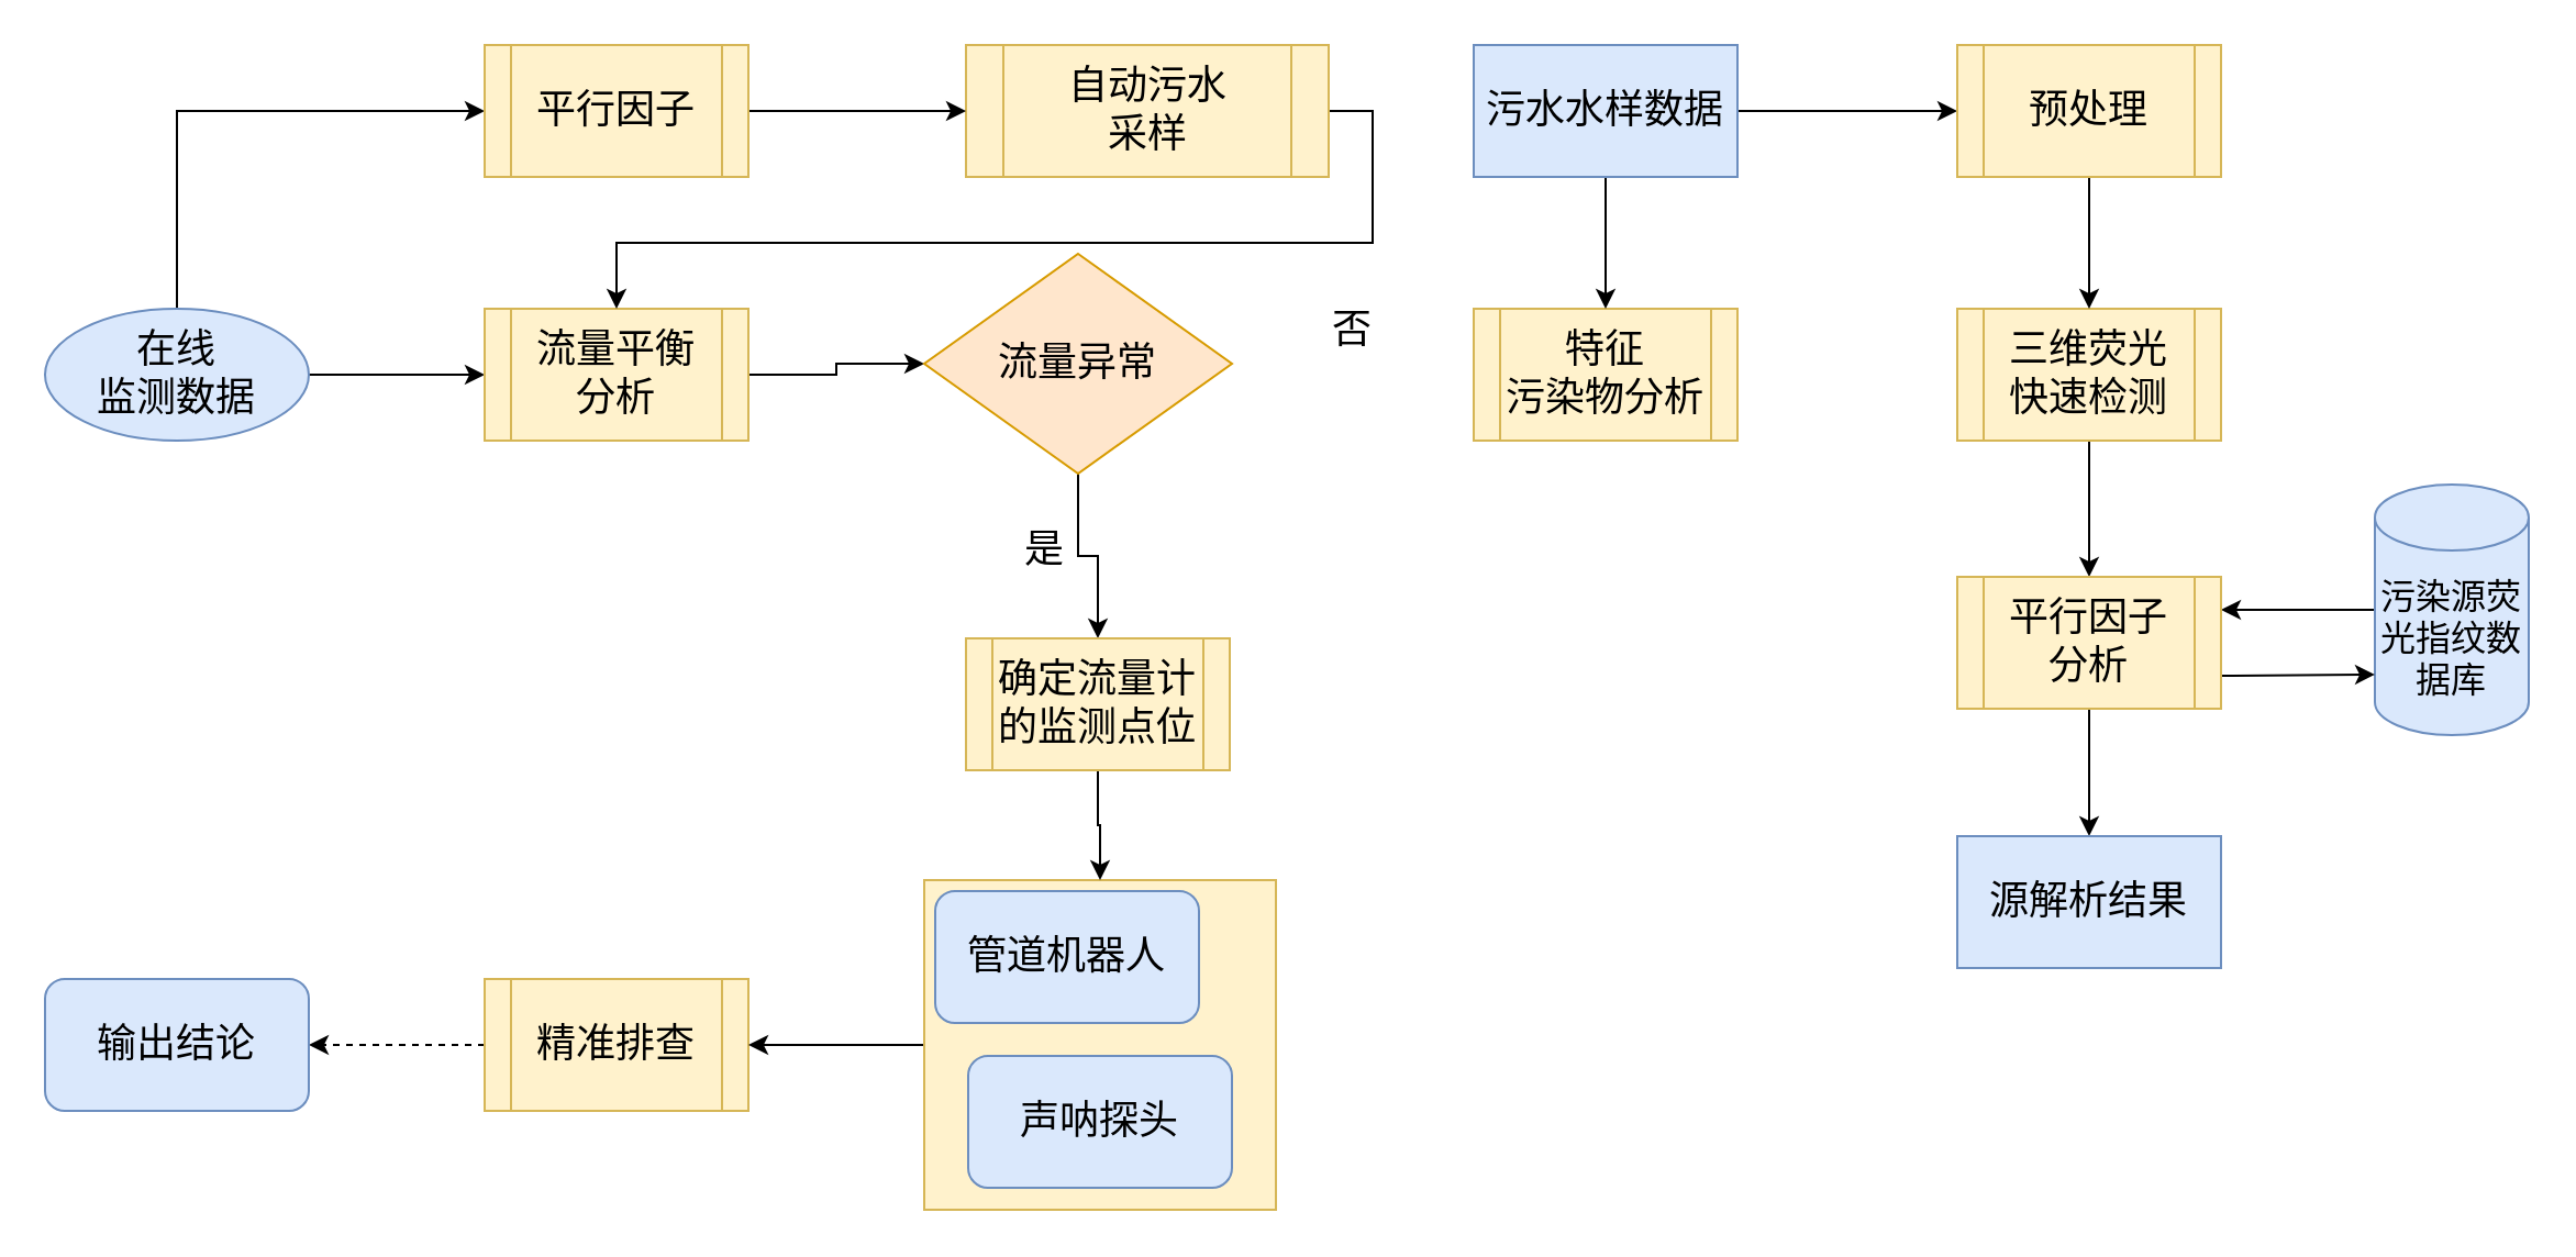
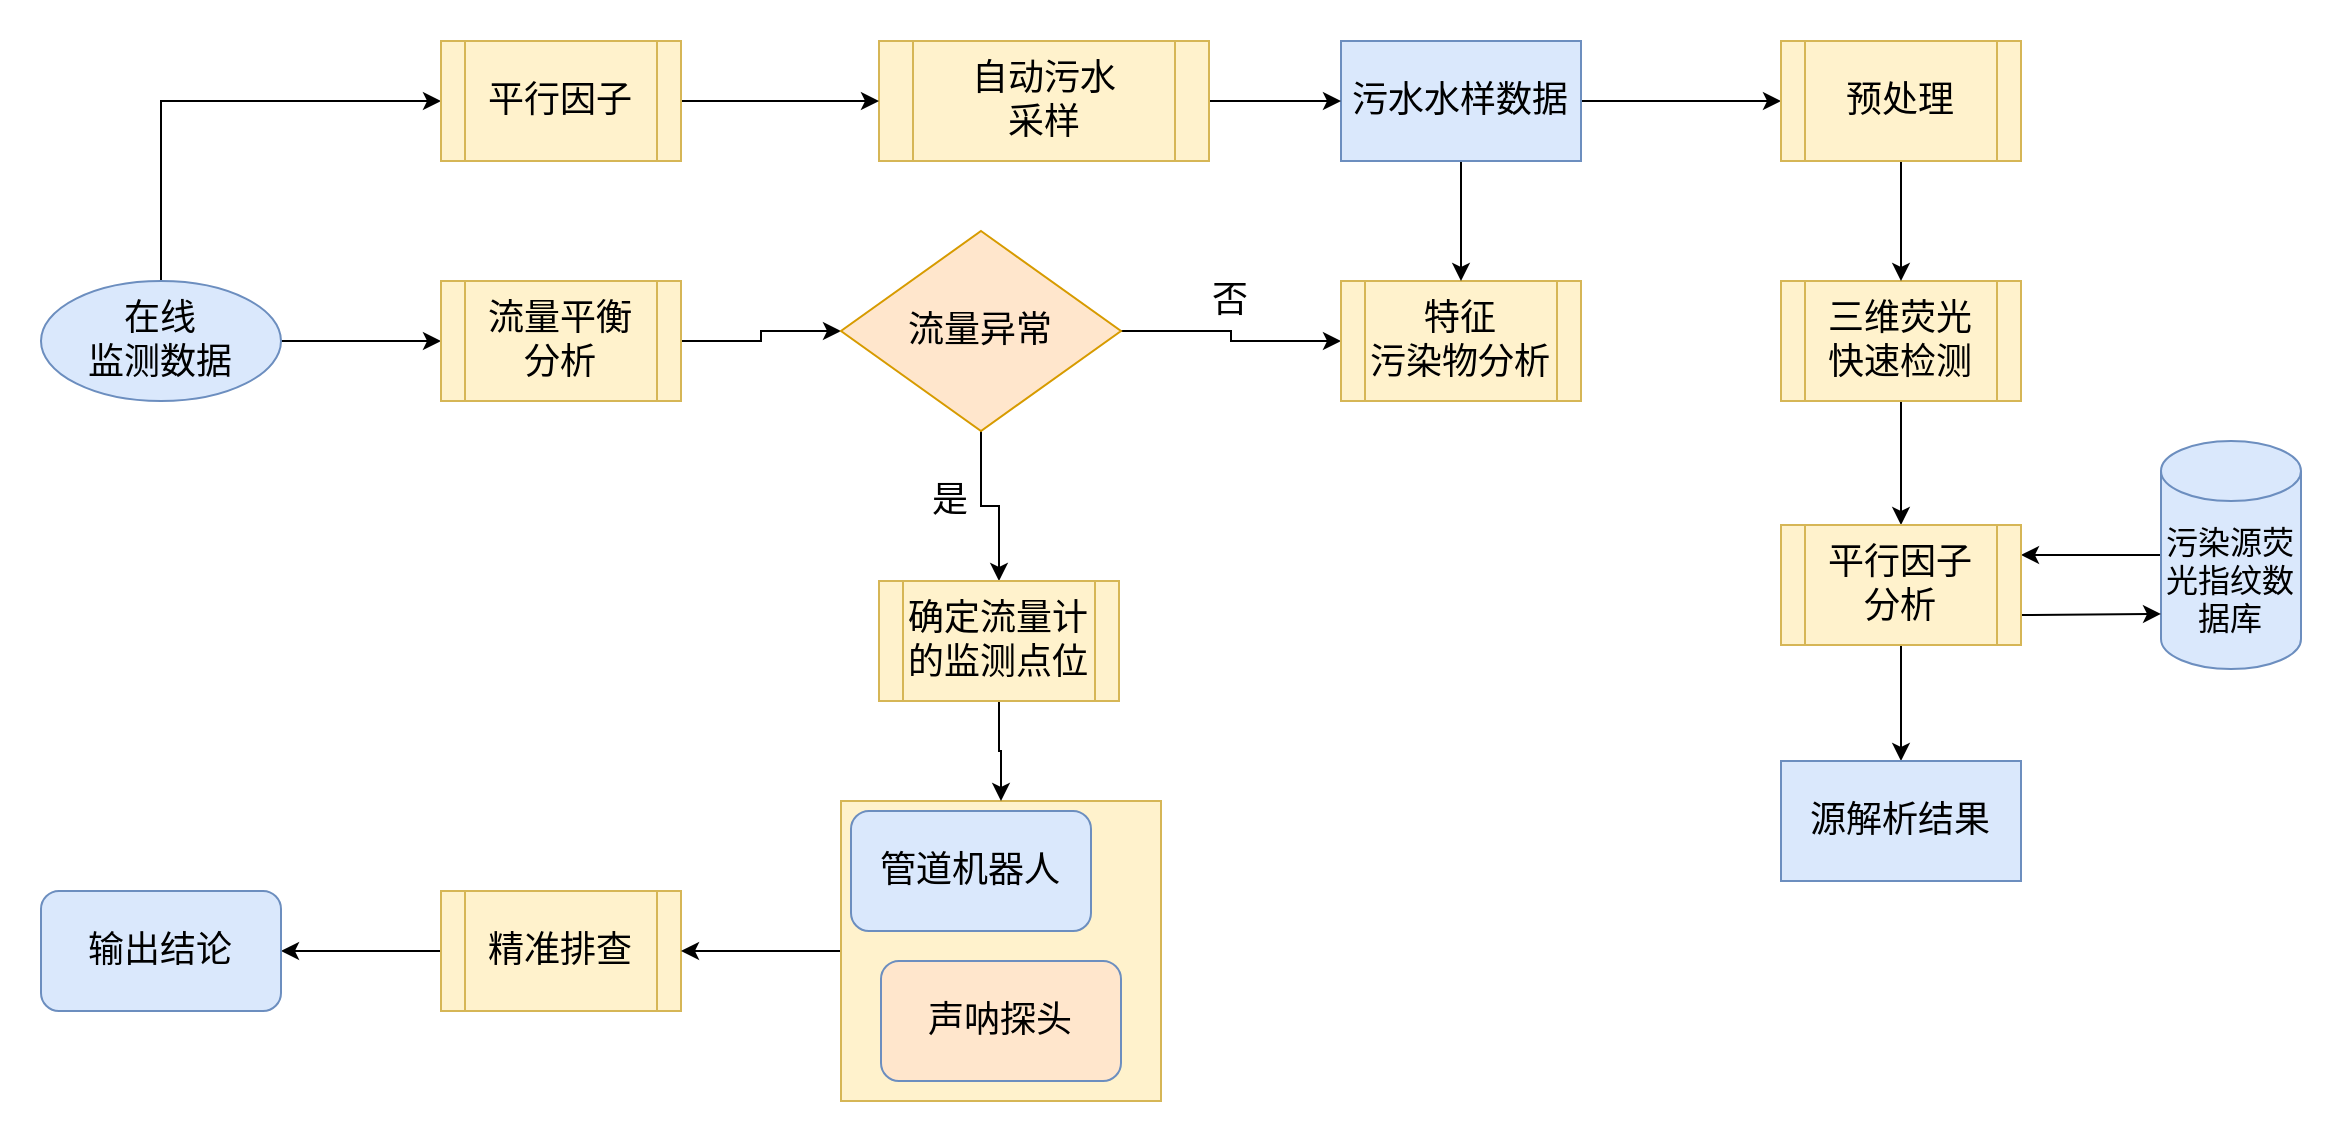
- <mxCell id="35" style="edgeStyle=orthogonalEdgeStyle;rounded=0;orthogonalLoop=1;jettySize=auto;html=1;exitX=1;exitY=0.5;exitDx=0;exitDy=0;" edge="1" parent="1" source="36" target="6"><mxGeometry relative="1" as="geometry" /></mxCell>
+ <mxCell id="35" style="edgeStyle=orthogonalEdgeStyle;rounded=0;orthogonalLoop=1;jettySize=auto;html=1;exitX=1;exitY=0.5;exitDx=0;exitDy=0;" edge="1" parent="1" source="36" target="18"><mxGeometry relative="1" as="geometry" /></mxCell>
+ <mxCell id="7" style="edgeStyle=orthogonalEdgeStyle;rounded=0;orthogonalLoop=1;jettySize=auto;html=1;exitX=1;exitY=0.5;exitDx=0;exitDy=0;" edge="1" parent="1" source="9" target="14"><mxGeometry relative="1" as="geometry" /></mxCell>
- <mxCell id="10" style="edgeStyle=orthogonalEdgeStyle;rounded=0;orthogonalLoop=1;jettySize=auto;html=1;exitX=0;exitY=0.5;exitDx=0;exitDy=0;dashed=1;" parent="1" source="11" target="13" edge="1"><mxGeometry relative="1" as="geometry" /></mxCell>
+ <mxCell id="10" style="edgeStyle=orthogonalEdgeStyle;rounded=0;orthogonalLoop=1;jettySize=auto;html=1;exitX=0;exitY=0.5;exitDx=0;exitDy=0;" parent="1" source="11" target="13" edge="1"><mxGeometry relative="1" as="geometry" /></mxCell>
- <mxCell id="22" value="&lt;span style=&quot;font-size: 18px&quot;&gt;声呐探头&lt;/span&gt;" style="rounded=1;whiteSpace=wrap;html=1;fillColor=#dae8fc;strokeColor=#6c8ebf;" vertex="1" parent="1"><mxGeometry x="440" y="480" width="120" height="60" as="geometry" /></mxCell>
+ <mxCell id="22" value="&lt;span style=&quot;font-size: 18px&quot;&gt;声呐探头&lt;/span&gt;" style="rounded=1;whiteSpace=wrap;html=1;fillColor=#ffe6cc;strokeColor=#6c8ebf;" vertex="1" parent="1"><mxGeometry x="440" y="480" width="120" height="60" as="geometry" /></mxCell>
